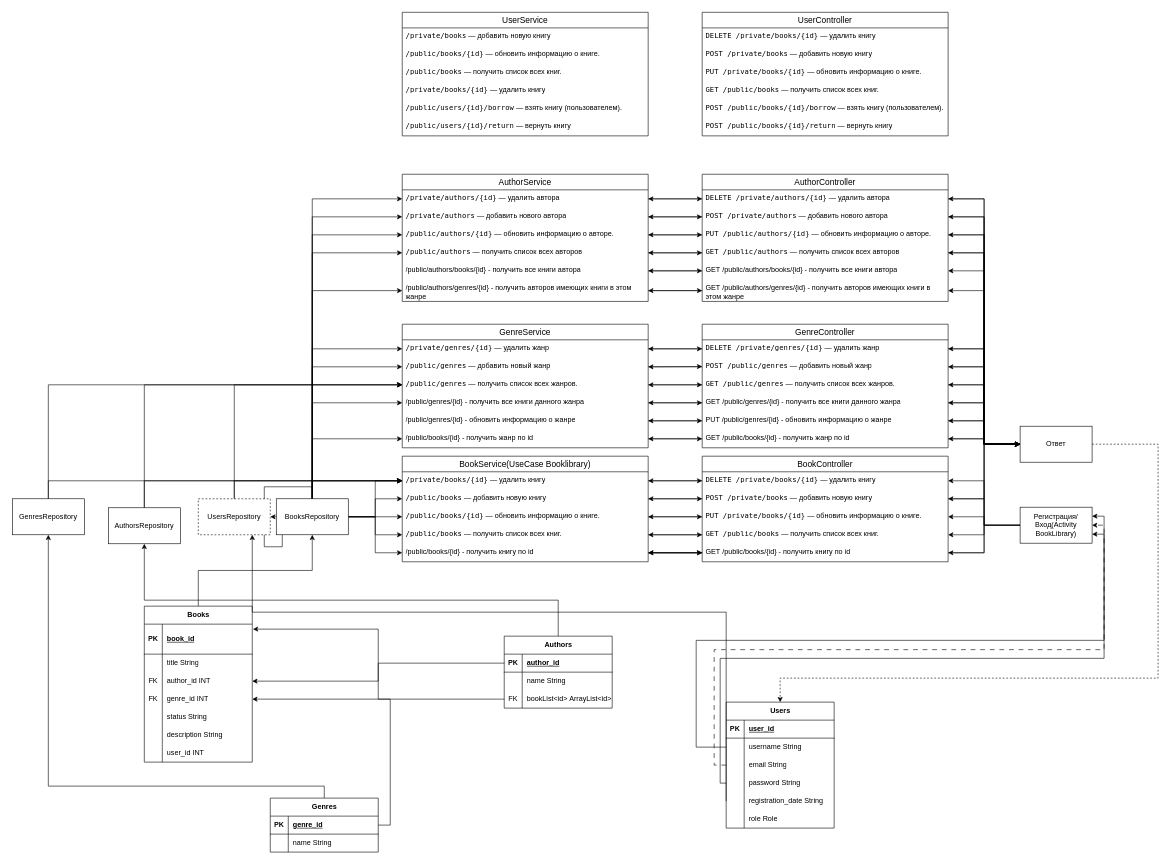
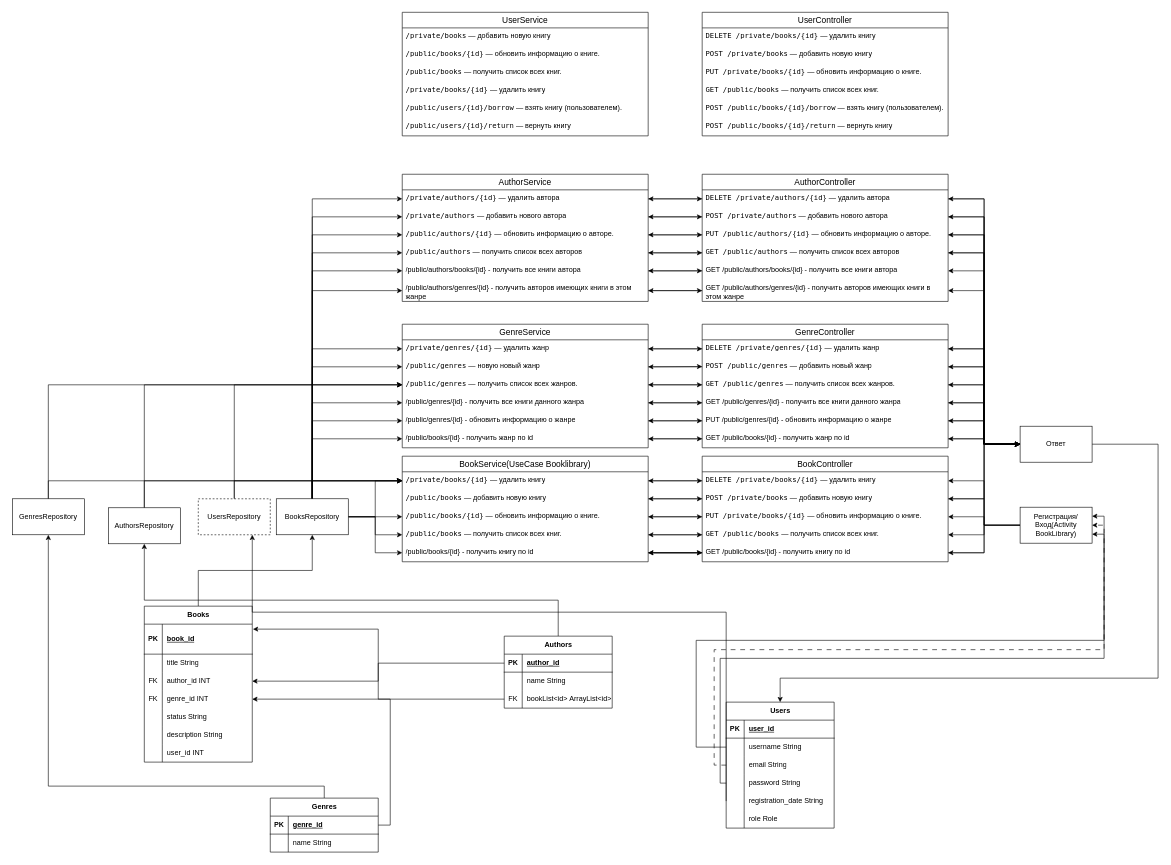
+ <mxCell id="108" style="edgeStyle=orthogonalEdgeStyle;rounded=0;orthogonalLoop=1;jettySize=auto;html=1;exitX=0.5;exitY=0;exitDx=0;exitDy=0;entryX=0;entryY=0.5;entryDx=0;entryDy=0;" parent="1" source="113" target="160" edge="1"><mxGeometry relative="1" as="geometry" /></mxCell>
- <mxCell id="143" value="&lt;code&gt;/public/genres&lt;/code&gt;&amp;nbsp;— добавить новый жанр" style="text;strokeColor=none;fillColor=none;spacingLeft=4;spacingRight=4;overflow=hidden;rotatable=0;points=[[0,0.5],[1,0.5]];portConstraint=eastwest;fontSize=12;whiteSpace=wrap;html=1;" parent="140" vertex="1"><mxGeometry y="56" width="410" height="30" as="geometry" /></mxCell>
+ <mxCell id="143" value="&lt;code&gt;/public/genres&lt;/code&gt;&amp;nbsp;— новую новый жанр" style="text;strokeColor=none;fillColor=none;spacingLeft=4;spacingRight=4;overflow=hidden;rotatable=0;points=[[0,0.5],[1,0.5]];portConstraint=eastwest;fontSize=12;whiteSpace=wrap;html=1;" parent="140" vertex="1"><mxGeometry y="56" width="410" height="30" as="geometry" /></mxCell>
- <mxCell id="98" style="edgeStyle=orthogonalEdgeStyle;rounded=0;orthogonalLoop=1;jettySize=auto;html=1;exitX=1;exitY=0.5;exitDx=0;exitDy=0;entryX=0;entryY=0.5;entryDx=0;entryDy=0;" parent="1" source="113" target="72" edge="1"><mxGeometry relative="1" as="geometry" /></mxCell>
- <mxCell id="104" style="edgeStyle=orthogonalEdgeStyle;rounded=0;orthogonalLoop=1;jettySize=auto;html=1;exitX=0.5;exitY=0;exitDx=0;exitDy=0;" parent="1" source="113" target="132" edge="1"><mxGeometry relative="1" as="geometry" /></mxCell>
+ <mxCell id="104" style="edgeStyle=orthogonalEdgeStyle;rounded=0;orthogonalLoop=1;jettySize=auto;html=1;exitX=0.5;exitY=0;exitDx=0;exitDy=0;entryX=0;entryY=0.5;entryDx=0;entryDy=0;" parent="1" source="113" target="146" edge="1"><mxGeometry relative="1" as="geometry" /></mxCell>
- <mxCell id="114" style="edgeStyle=orthogonalEdgeStyle;rounded=0;orthogonalLoop=1;jettySize=auto;html=1;exitX=1;exitY=0.5;exitDx=0;exitDy=0;entryX=0.5;entryY=0;entryDx=0;entryDy=0;dashed=1;" parent="1" source="128" target="44" edge="1"><mxGeometry relative="1" as="geometry"><Array as="points"><mxPoint x="1930" y="740" /><mxPoint x="1930" y="1130" /><mxPoint x="1300" y="1130" /></Array></mxGeometry></mxCell>
+ <mxCell id="114" style="edgeStyle=orthogonalEdgeStyle;rounded=0;orthogonalLoop=1;jettySize=auto;html=1;exitX=1;exitY=0.5;exitDx=0;exitDy=0;entryX=0.5;entryY=0;entryDx=0;entryDy=0;" parent="1" source="128" target="44" edge="1"><mxGeometry relative="1" as="geometry"><Array as="points"><mxPoint x="1930" y="740" /><mxPoint x="1930" y="1130" /><mxPoint x="1300" y="1130" /></Array></mxGeometry></mxCell>
